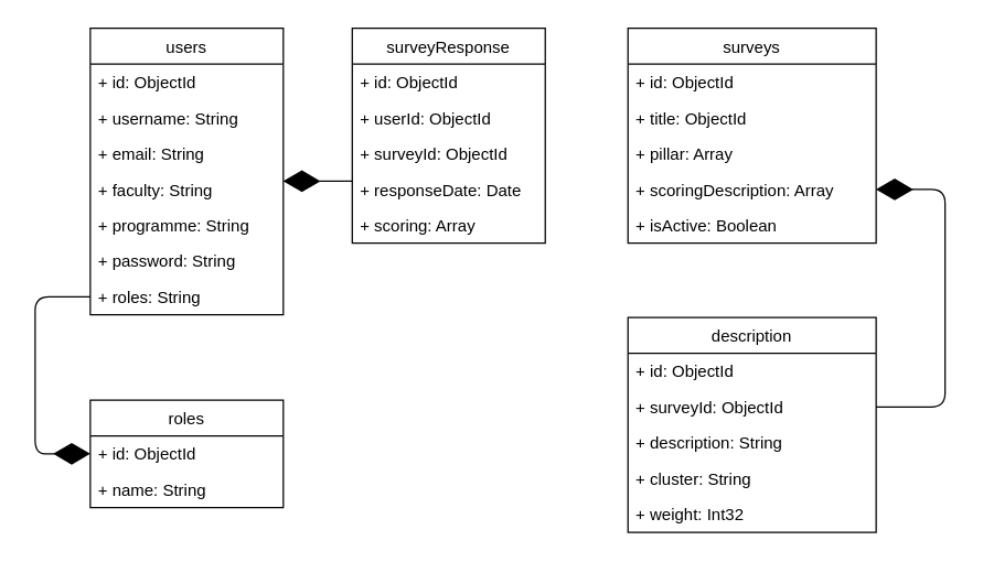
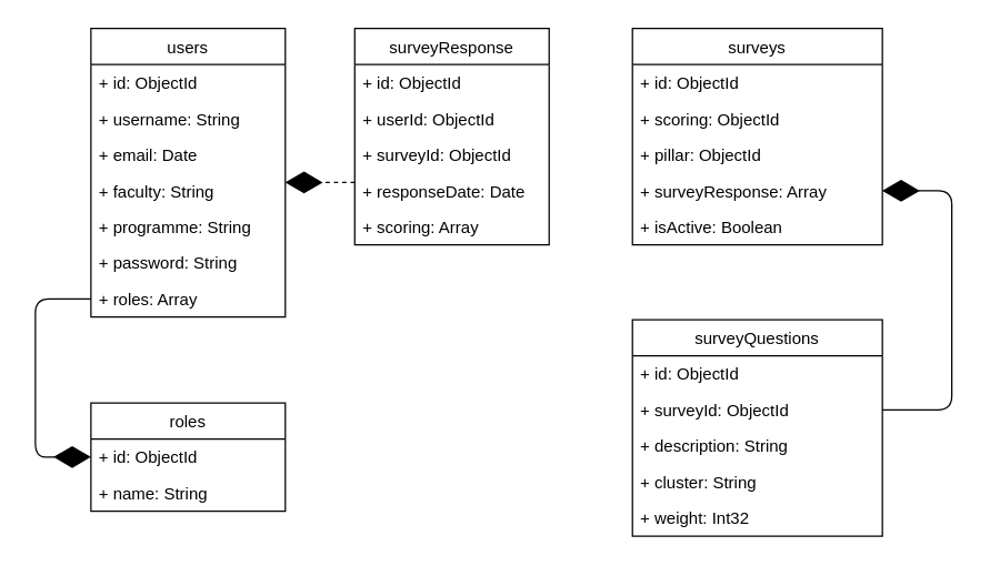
- <mxCell id="23" value="+ title: ObjectId" style="text;strokeColor=none;fillColor=none;align=left;verticalAlign=top;spacingLeft=4;spacingRight=4;overflow=hidden;rotatable=0;points=[[0,0.5],[1,0.5]];portConstraint=eastwest;" vertex="1" parent="21"><mxGeometry y="52" width="180" height="26" as="geometry" /></mxCell>
+ <mxCell id="23" value="+ scoring: ObjectId" style="text;strokeColor=none;fillColor=none;align=left;verticalAlign=top;spacingLeft=4;spacingRight=4;overflow=hidden;rotatable=0;points=[[0,0.5],[1,0.5]];portConstraint=eastwest;" vertex="1" parent="21"><mxGeometry y="52" width="180" height="26" as="geometry" /></mxCell>
- <mxCell id="5" value="+ email: String" style="text;strokeColor=none;fillColor=none;align=left;verticalAlign=top;spacingLeft=4;spacingRight=4;overflow=hidden;rotatable=0;points=[[0,0.5],[1,0.5]];portConstraint=eastwest;" vertex="1" parent="2"><mxGeometry y="78" width="140" height="26" as="geometry" /></mxCell>
+ <mxCell id="5" value="+ email: Date" style="text;strokeColor=none;fillColor=none;align=left;verticalAlign=top;spacingLeft=4;spacingRight=4;overflow=hidden;rotatable=0;points=[[0,0.5],[1,0.5]];portConstraint=eastwest;" vertex="1" parent="2"><mxGeometry y="78" width="140" height="26" as="geometry" /></mxCell>
- <mxCell id="24" value="+ pillar: Array" style="text;strokeColor=none;fillColor=none;align=left;verticalAlign=top;spacingLeft=4;spacingRight=4;overflow=hidden;rotatable=0;points=[[0,0.5],[1,0.5]];portConstraint=eastwest;" vertex="1" parent="21"><mxGeometry y="78" width="180" height="26" as="geometry" /></mxCell>
+ <mxCell id="24" value="+ pillar: ObjectId" style="text;strokeColor=none;fillColor=none;align=left;verticalAlign=top;spacingLeft=4;spacingRight=4;overflow=hidden;rotatable=0;points=[[0,0.5],[1,0.5]];portConstraint=eastwest;" vertex="1" parent="21"><mxGeometry y="78" width="180" height="26" as="geometry" /></mxCell>
- <mxCell id="20" value="" style="endArrow=diamondThin;endFill=1;endSize=24;html=1;entryX=1;entryY=0.269;entryDx=0;entryDy=0;entryPerimeter=0;exitX=0;exitY=0.269;exitDx=0;exitDy=0;exitPerimeter=0;" edge="1" parent="1" source="18" target="6"><mxGeometry width="160" relative="1" as="geometry"><mxPoint x="220" y="240" as="sourcePoint" /><mxPoint x="380" y="240" as="targetPoint" /></mxGeometry></mxCell>
+ <mxCell id="20" value="" style="endArrow=diamondThin;endFill=1;endSize=24;html=1;entryX=1;entryY=0.269;entryDx=0;entryDy=0;entryPerimeter=0;exitX=0;exitY=0.269;exitDx=0;exitDy=0;exitPerimeter=0;dashed=1;" edge="1" parent="1" source="18" target="6"><mxGeometry width="160" relative="1" as="geometry"><mxPoint x="220" y="240" as="sourcePoint" /><mxPoint x="380" y="240" as="targetPoint" /></mxGeometry></mxCell>
- <mxCell id="25" value="+ scoringDescription: Array" style="text;strokeColor=none;fillColor=none;align=left;verticalAlign=top;spacingLeft=4;spacingRight=4;overflow=hidden;rotatable=0;points=[[0,0.5],[1,0.5]];portConstraint=eastwest;" vertex="1" parent="21"><mxGeometry y="104" width="180" height="26" as="geometry" /></mxCell>
+ <mxCell id="25" value="+ surveyResponse: Array" style="text;strokeColor=none;fillColor=none;align=left;verticalAlign=top;spacingLeft=4;spacingRight=4;overflow=hidden;rotatable=0;points=[[0,0.5],[1,0.5]];portConstraint=eastwest;" vertex="1" parent="21"><mxGeometry y="104" width="180" height="26" as="geometry" /></mxCell>
- <mxCell id="9" value="+ roles: String" style="text;strokeColor=none;fillColor=none;align=left;verticalAlign=top;spacingLeft=4;spacingRight=4;overflow=hidden;rotatable=0;points=[[0,0.5],[1,0.5]];portConstraint=eastwest;" vertex="1" parent="2"><mxGeometry y="182" width="140" height="26" as="geometry" /></mxCell>
+ <mxCell id="9" value="+ roles: Array" style="text;strokeColor=none;fillColor=none;align=left;verticalAlign=top;spacingLeft=4;spacingRight=4;overflow=hidden;rotatable=0;points=[[0,0.5],[1,0.5]];portConstraint=eastwest;" vertex="1" parent="2"><mxGeometry y="182" width="140" height="26" as="geometry" /></mxCell>
- <mxCell id="27" value="description" style="swimlane;fontStyle=0;childLayout=stackLayout;horizontal=1;startSize=26;fillColor=none;horizontalStack=0;resizeParent=1;resizeParentMax=0;resizeLast=0;collapsible=1;marginBottom=0;align=center;" vertex="1" parent="1"><mxGeometry x="450" y="230" width="180" height="156" as="geometry"><mxRectangle x="80" y="530" width="60" height="26" as="alternateBounds" /></mxGeometry></mxCell>
+ <mxCell id="27" value="surveyQuestions" style="swimlane;fontStyle=0;childLayout=stackLayout;horizontal=1;startSize=26;fillColor=none;horizontalStack=0;resizeParent=1;resizeParentMax=0;resizeLast=0;collapsible=1;marginBottom=0;align=center;" vertex="1" parent="1"><mxGeometry x="450" y="230" width="180" height="156" as="geometry"><mxRectangle x="80" y="530" width="60" height="26" as="alternateBounds" /></mxGeometry></mxCell>
